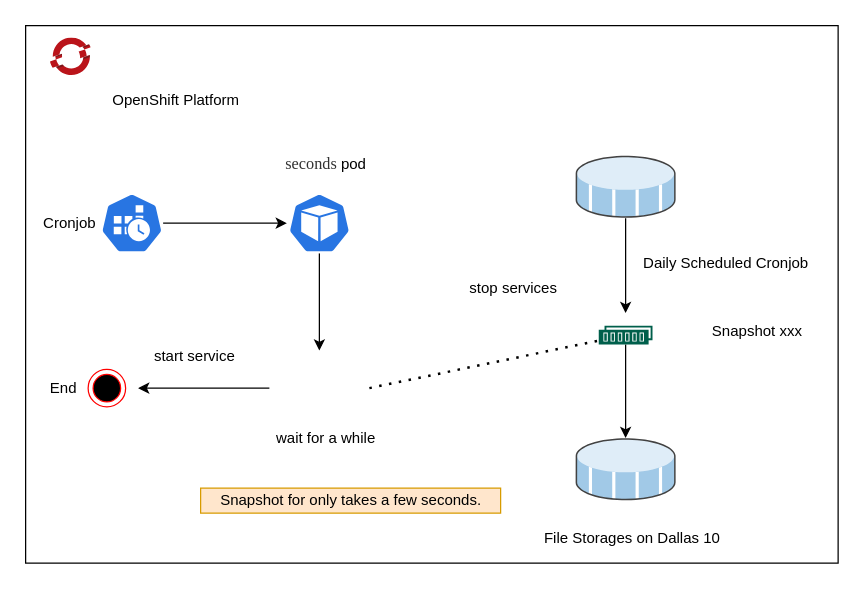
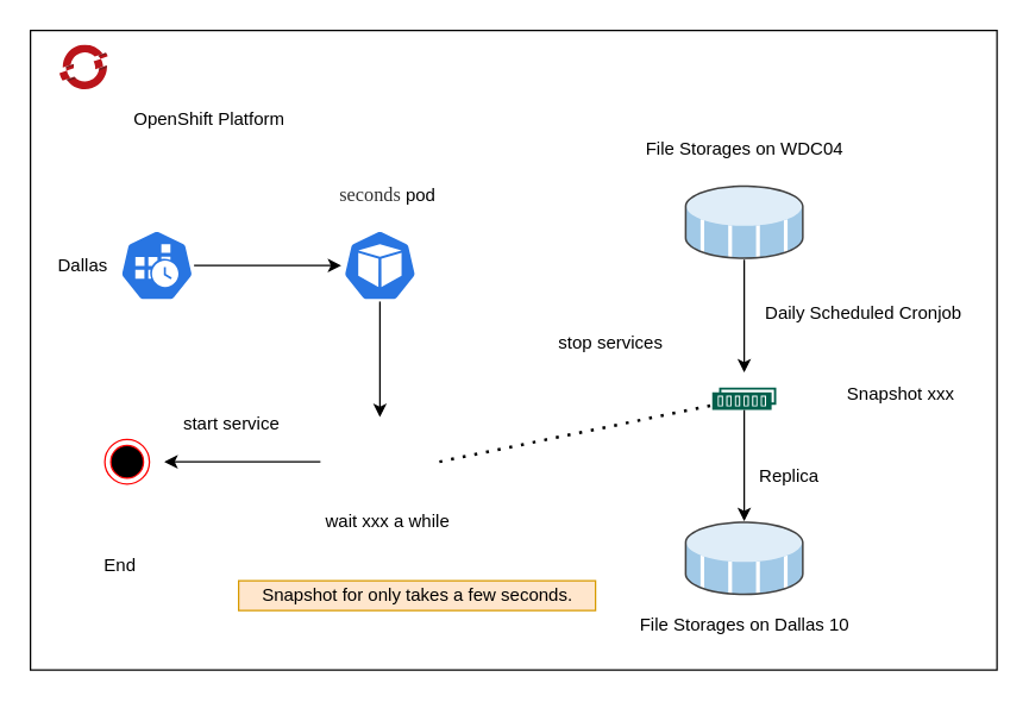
+ <mxCell id="4" value="File Storages on WDC04" style="text;html=1;align=center;verticalAlign=middle;resizable=0;points=[];autosize=1;strokeColor=none;fillColor=none;" vertex="1" parent="1"><mxGeometry x="425" y="90" width="150" height="20" as="geometry" /></mxCell>
- <mxCell id="7" value="Cronjob" style="text;html=1;align=center;verticalAlign=middle;resizable=0;points=[];autosize=1;strokeColor=none;fillColor=none;" vertex="1" parent="1"><mxGeometry x="25" y="168" width="60" height="20" as="geometry" /></mxCell>
+ <mxCell id="7" value="Dallas" style="text;html=1;align=center;verticalAlign=middle;resizable=0;points=[];autosize=1;strokeColor=none;fillColor=none;" vertex="1" parent="1"><mxGeometry x="25" y="168" width="60" height="20" as="geometry" /></mxCell>
- <mxCell id="15" value="End" style="text;html=1;align=center;verticalAlign=middle;resizable=0;points=[];autosize=1;strokeColor=none;fillColor=none;" vertex="1" parent="1"><mxGeometry x="30" y="300" width="40" height="20" as="geometry" /></mxCell>
+ <mxCell id="15" value="End" style="text;html=1;align=center;verticalAlign=middle;resizable=0;points=[];autosize=1;strokeColor=none;fillColor=none;" vertex="1" parent="1"><mxGeometry x="60" y="370" width="40" height="20" as="geometry" /></mxCell>
+ <mxCell id="22" value="Replica" style="text;html=1;align=center;verticalAlign=middle;resizable=0;points=[];autosize=1;strokeColor=none;fillColor=none;" vertex="1" parent="1"><mxGeometry x="500" y="310" width="60" height="20" as="geometry" /></mxCell>
- <mxCell id="16" value="wait for a while" style="text;html=1;align=center;verticalAlign=middle;resizable=0;points=[];autosize=1;strokeColor=none;fillColor=none;" vertex="1" parent="1"><mxGeometry x="215" y="340" width="90" height="20" as="geometry" /></mxCell>
+ <mxCell id="16" value="wait xxx a while" style="text;html=1;align=center;verticalAlign=middle;resizable=0;points=[];autosize=1;strokeColor=none;fillColor=none;" vertex="1" parent="1"><mxGeometry x="215" y="340" width="90" height="20" as="geometry" /></mxCell>
- <mxCell id="21" value="File Storages on Dallas 10" style="text;html=1;align=center;verticalAlign=middle;resizable=0;points=[];autosize=1;strokeColor=none;fillColor=none;" vertex="1" parent="1"><mxGeometry x="425" y="420" width="160" height="20" as="geometry" /></mxCell>
+ <mxCell id="21" value="File Storages on Dallas 10" style="text;html=1;align=center;verticalAlign=middle;resizable=0;points=[];autosize=1;strokeColor=none;fillColor=none;" vertex="1" parent="1"><mxGeometry x="420" y="410" width="160" height="20" as="geometry" /></mxCell>
